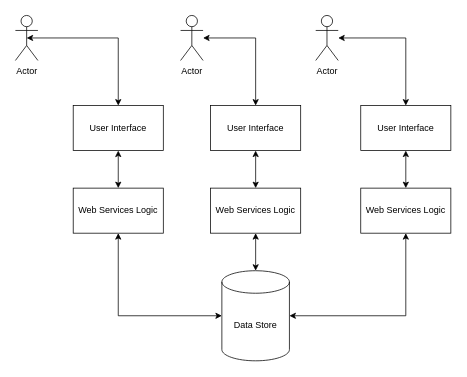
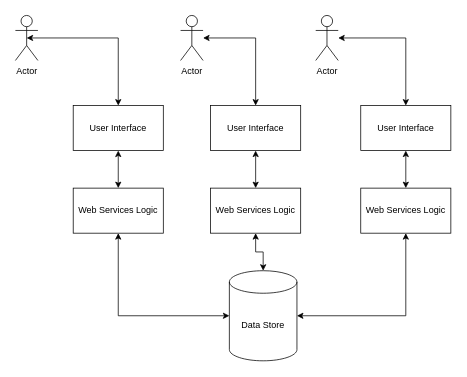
- <mxCell id="7" value="Data Store" style="shape=cylinder3;whiteSpace=wrap;html=1;boundedLbl=1;backgroundOutline=1;size=15;" vertex="1" parent="1"><mxGeometry x="295" y="360" width="90" height="120" as="geometry" /></mxCell>
+ <mxCell id="7" value="Data Store" style="shape=cylinder3;whiteSpace=wrap;html=1;boundedLbl=1;backgroundOutline=1;size=15;" vertex="1" parent="1"><mxGeometry x="305" y="360" width="90" height="120" as="geometry" /></mxCell>
